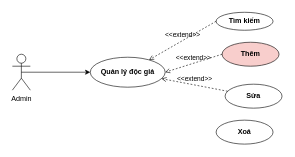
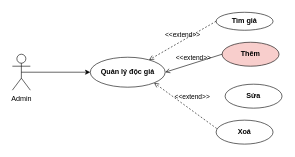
- <mxCell id="6" value="Tìm kiếm" style="ellipse;whiteSpace=wrap;html=1;fontStyle=1" parent="2" vertex="1"><mxGeometry x="340" width="95" height="30" as="geometry" /></mxCell>
+ <mxCell id="6" value="Tìm giả" style="ellipse;whiteSpace=wrap;html=1;fontStyle=1" parent="2" vertex="1"><mxGeometry x="340" width="95" height="30" as="geometry" /></mxCell>
- <mxCell id="11" value="&amp;lt;&amp;lt;extend&amp;gt;&amp;gt;" style="html=1;verticalAlign=bottom;labelBackgroundColor=none;endArrow=open;endFill=0;dashed=1;entryX=1;entryY=0.5;entryDx=0;entryDy=0;exitX=0;exitY=0.5;exitDx=0;exitDy=0;" parent="2" source="9" target="4" edge="1"><mxGeometry width="160" relative="1" as="geometry"><mxPoint x="360" y="70" as="sourcePoint" /><mxPoint x="240" y="90" as="targetPoint" /></mxGeometry></mxCell>
+ <mxCell id="11" value="&amp;lt;&amp;lt;extend&amp;gt;&amp;gt;" style="html=1;verticalAlign=bottom;labelBackgroundColor=none;endArrow=open;endFill=0;dashed=0;entryX=1;entryY=0.5;entryDx=0;entryDy=0;exitX=0;exitY=0.5;exitDx=0;exitDy=0;" parent="2" source="9" target="4" edge="1"><mxGeometry width="160" relative="1" as="geometry"><mxPoint x="360" y="70" as="sourcePoint" /><mxPoint x="240" y="90" as="targetPoint" /></mxGeometry></mxCell>
- <mxCell id="12" value="&amp;lt;&amp;lt;extend&amp;gt;&amp;gt;" style="html=1;verticalAlign=bottom;labelBackgroundColor=none;endArrow=open;endFill=0;dashed=1;" parent="2" source="8" target="4" edge="1"><mxGeometry width="160" relative="1" as="geometry"><mxPoint x="360" y="140" as="sourcePoint" /><mxPoint x="265" y="110" as="targetPoint" /></mxGeometry></mxCell>
+ <mxCell id="13" value="&amp;lt;&amp;lt;extend&amp;gt;&amp;gt;" style="html=1;verticalAlign=bottom;labelBackgroundColor=none;endArrow=open;endFill=0;dashed=1;entryX=1;entryY=1;entryDx=0;entryDy=0;exitX=0.011;exitY=0.35;exitDx=0;exitDy=0;exitPerimeter=0;" parent="2" source="7" target="4" edge="1"><mxGeometry x="-0.087" y="-11" width="160" relative="1" as="geometry"><mxPoint x="369" y="142" as="sourcePoint" /><mxPoint x="259" y="121" as="targetPoint" /><mxPoint as="offset" /></mxGeometry></mxCell>
